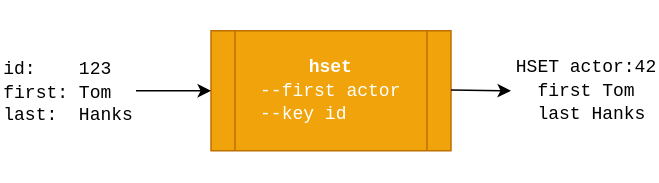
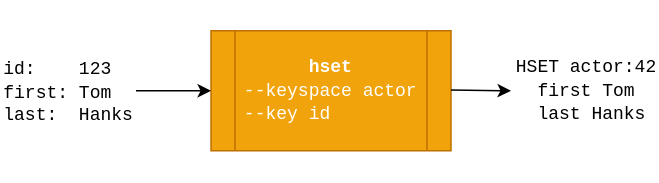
- <mxCell id="2" value="&lt;b&gt;&lt;font face=&quot;Courier New&quot;&gt;hset&lt;/font&gt;&lt;/b&gt;&lt;div style=&quot;text-align: left;&quot;&gt;&lt;font face=&quot;Courier New&quot;&gt;--first actor&lt;/font&gt;&lt;/div&gt;&lt;div style=&quot;text-align: left;&quot;&gt;&lt;font face=&quot;Courier New&quot;&gt;--key id&lt;/font&gt;&lt;/div&gt;" style="shape=process;whiteSpace=wrap;html=1;backgroundOutline=1;fillColor=#f0a30a;strokeColor=#BD7000;fontFamily=Tahoma;fontColor=#FFFFFF;" parent="1" vertex="1"><mxGeometry x="70" y="20" width="160" height="80" as="geometry" /></mxCell>
+ <mxCell id="2" value="&lt;b&gt;&lt;font face=&quot;Courier New&quot;&gt;hset&lt;/font&gt;&lt;/b&gt;&lt;div style=&quot;text-align: left;&quot;&gt;&lt;font face=&quot;Courier New&quot;&gt;--keyspace actor&lt;/font&gt;&lt;/div&gt;&lt;div style=&quot;text-align: left;&quot;&gt;&lt;font face=&quot;Courier New&quot;&gt;--key id&lt;/font&gt;&lt;/div&gt;" style="shape=process;whiteSpace=wrap;html=1;backgroundOutline=1;fillColor=#f0a30a;strokeColor=#BD7000;fontFamily=Tahoma;fontColor=#FFFFFF;" parent="1" vertex="1"><mxGeometry x="70" y="20" width="160" height="80" as="geometry" /></mxCell>
